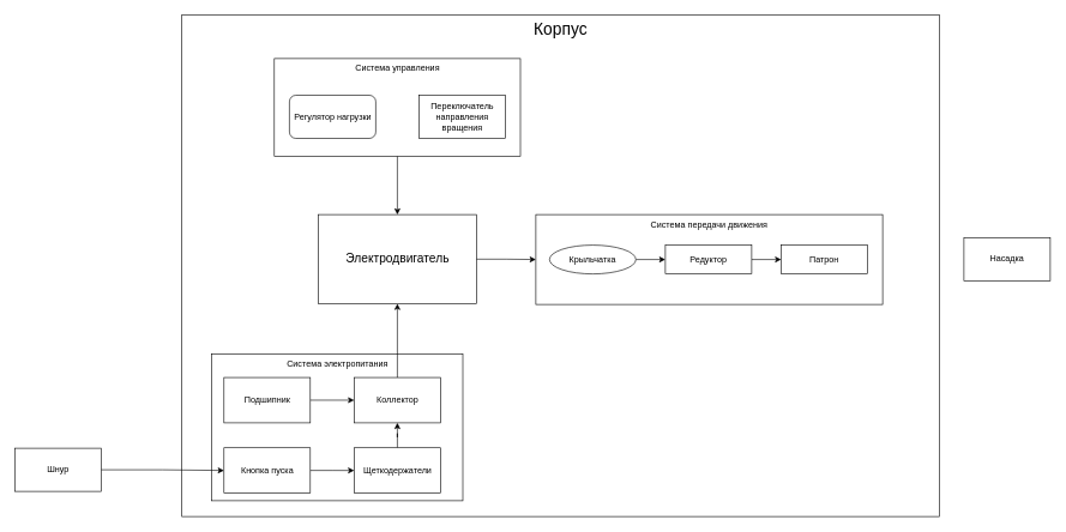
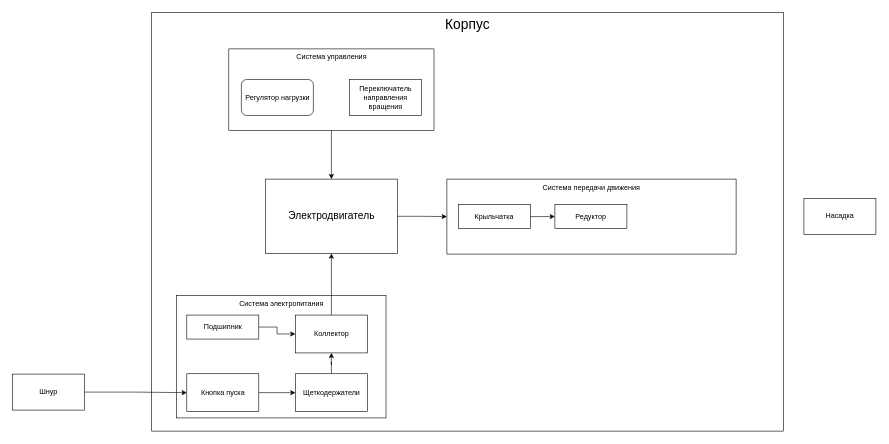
- <mxCell id="21" value="Крыльчатка" style="ellipse;whiteSpace=wrap;html=1;" vertex="1" parent="18"><mxGeometry x="19" y="42.447" width="120" height="40.107" as="geometry" /></mxCell>
+ <mxCell id="21" value="Крыльчатка" style="rounded=0;whiteSpace=wrap;html=1;" vertex="1" parent="18"><mxGeometry x="19" y="42.447" width="120" height="40.107" as="geometry" /></mxCell>
- <mxCell id="22" style="edgeStyle=orthogonalEdgeStyle;rounded=0;orthogonalLoop=1;jettySize=auto;html=1;" edge="1" parent="18" source="23" target="24"><mxGeometry relative="1" as="geometry" /></mxCell>
- <mxCell id="24" value="Патрон" style="rounded=0;whiteSpace=wrap;html=1;" vertex="1" parent="18"><mxGeometry x="341" y="42.447" width="120" height="40.107" as="geometry" /></mxCell>
- <mxCell id="13" value="Подшипник" style="rounded=0;whiteSpace=wrap;html=1;" vertex="1" parent="9"><mxGeometry x="17" y="32.598" width="120" height="63.093" as="geometry" /></mxCell>
+ <mxCell id="13" value="Подшипник" style="rounded=0;whiteSpace=wrap;html=1;" vertex="1" parent="9"><mxGeometry x="17" y="32.598" width="120" height="40" as="geometry" /></mxCell>
